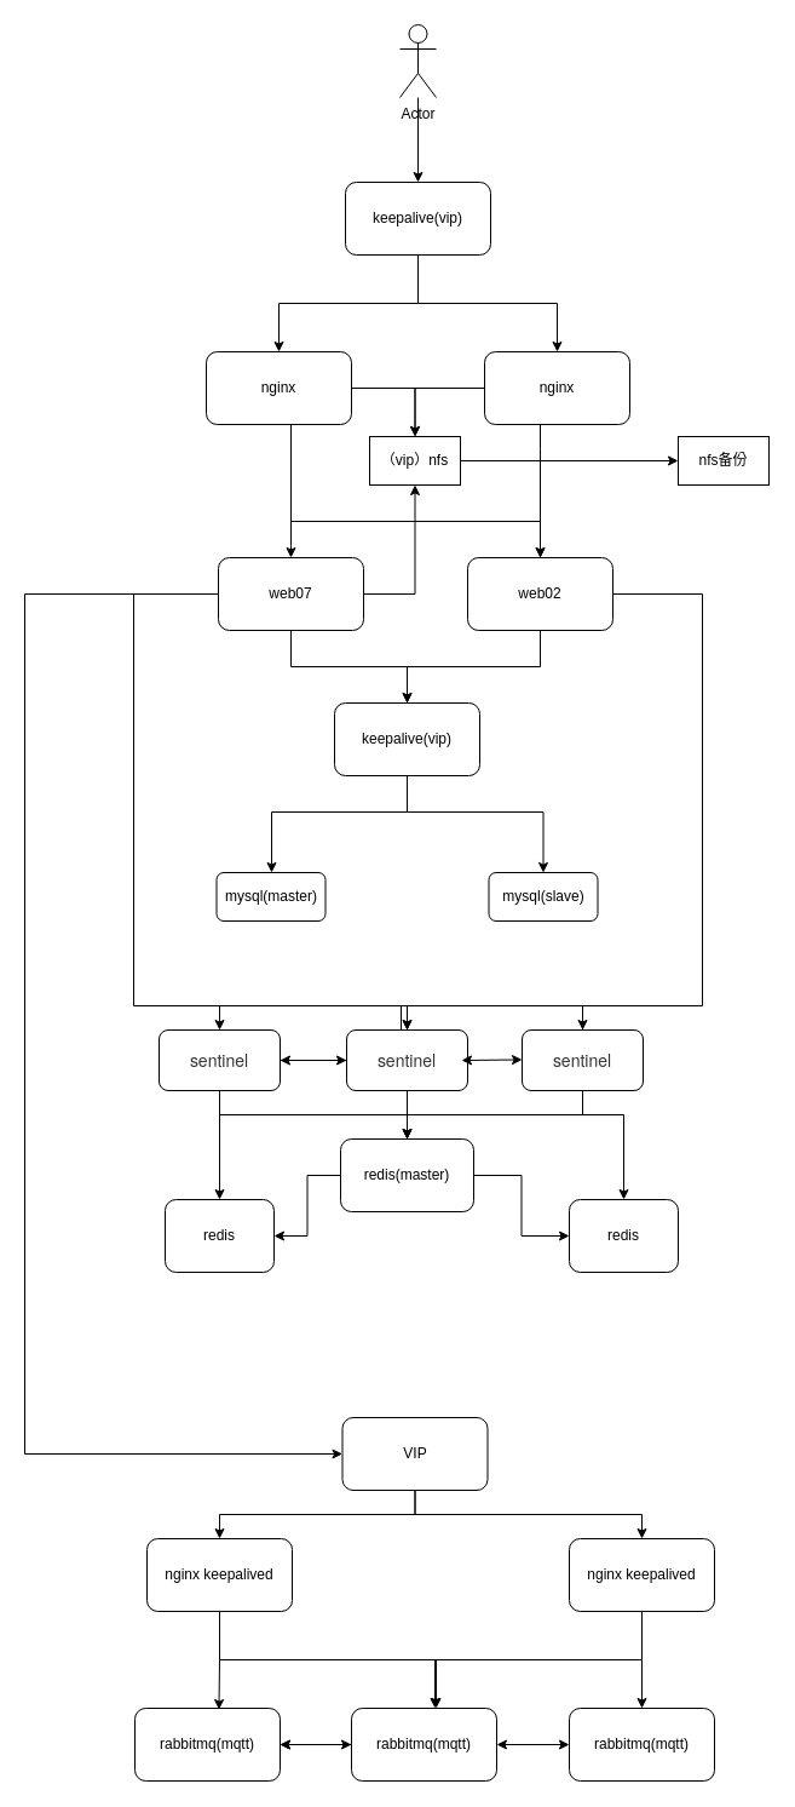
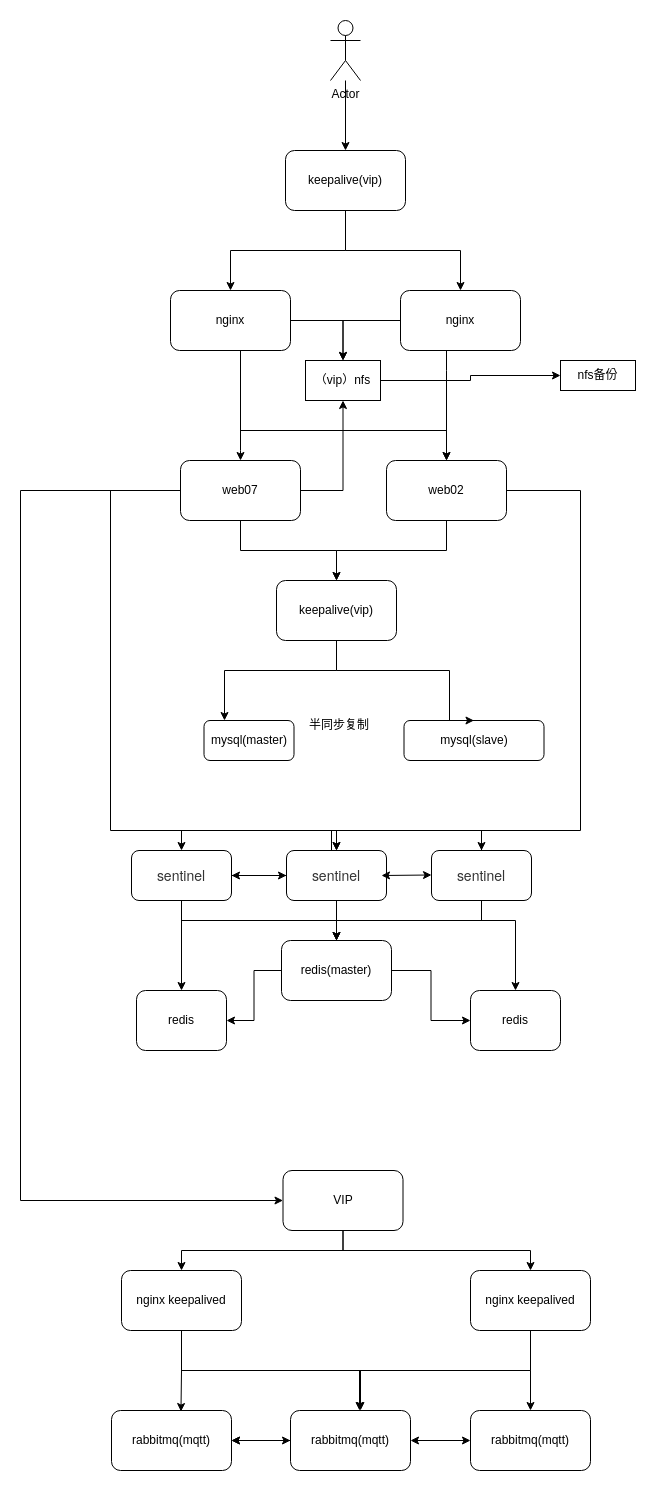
- <mxCell id="48" value="nfs备份" style="rounded=0;whiteSpace=wrap;html=1;" vertex="1" parent="1"><mxGeometry x="560" y="360" width="75" height="40" as="geometry" /></mxCell>
+ <mxCell id="48" value="nfs备份" style="rounded=0;whiteSpace=wrap;html=1;" vertex="1" parent="1"><mxGeometry x="560" y="360" width="75" height="30" as="geometry" /></mxCell>
+ <mxCell id="49" value="半同步复制" style="text;html=1;strokeColor=none;fillColor=none;align=center;verticalAlign=middle;whiteSpace=wrap;rounded=0;" vertex="1" parent="1"><mxGeometry x="303.5" y="710" width="70" height="30" as="geometry" /></mxCell>
- <mxCell id="12" value="mysql(master)" style="rounded=1;whiteSpace=wrap;html=1;" vertex="1" parent="1"><mxGeometry x="178.5" y="720" width="90" height="40" as="geometry" /></mxCell>
+ <mxCell id="12" value="mysql(master)" style="rounded=1;whiteSpace=wrap;html=1;" vertex="1" parent="1"><mxGeometry x="203.5" y="720" width="90" height="40" as="geometry" /></mxCell>
- <mxCell id="13" value="mysql(slave)" style="rounded=1;whiteSpace=wrap;html=1;" vertex="1" parent="1"><mxGeometry x="403.5" y="720" width="90" height="40" as="geometry" /></mxCell>
+ <mxCell id="13" value="mysql(slave)" style="rounded=1;whiteSpace=wrap;html=1;" vertex="1" parent="1"><mxGeometry x="403.5" y="720" width="140" height="40" as="geometry" /></mxCell>
